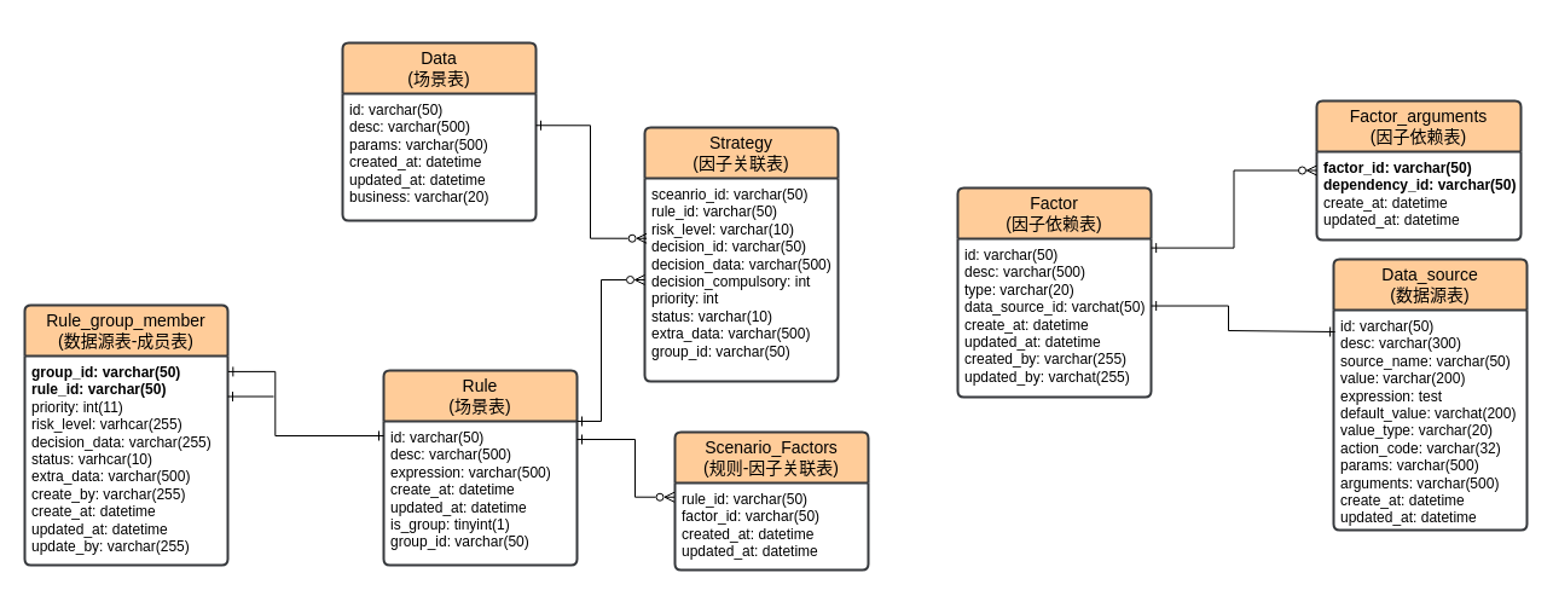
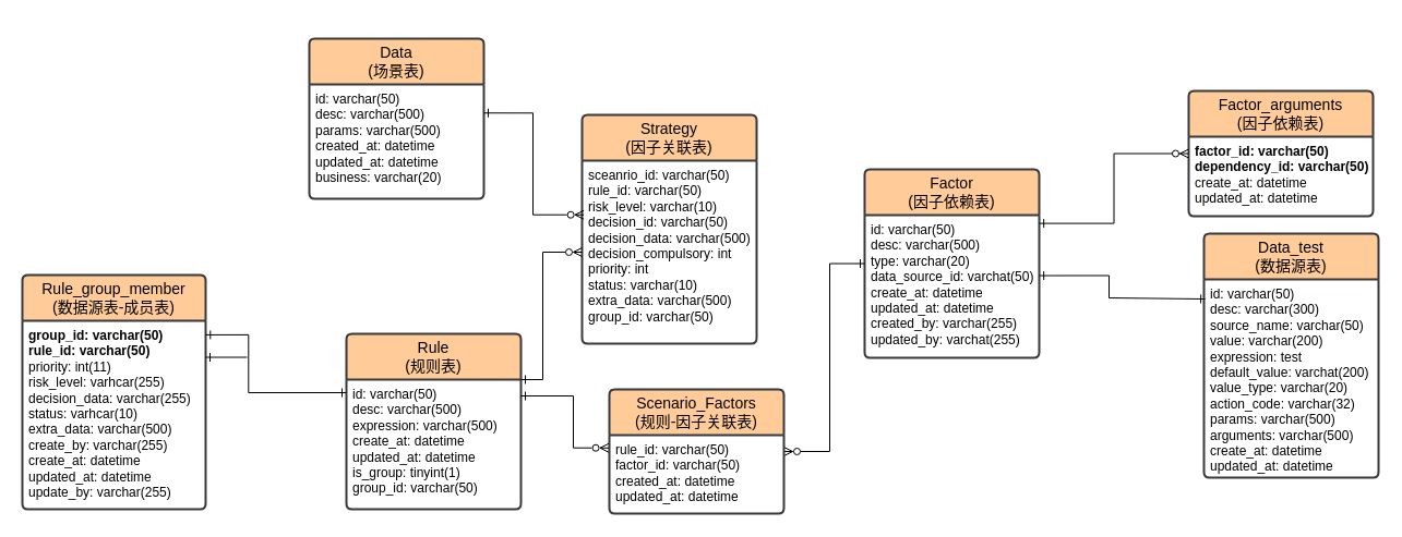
- <mxCell id="11" value="Data_source&lt;br&gt;(数据源表)" style="swimlane;childLayout=stackLayout;horizontal=1;startSize=42;horizontalStack=0;rounded=1;fontSize=14;fontStyle=0;strokeWidth=2;resizeParent=0;resizeLast=1;shadow=0;dashed=0;align=center;arcSize=4;whiteSpace=wrap;html=1;fillColor=#ffcc99;strokeColor=#36393d;" parent="1" vertex="1"><mxGeometry x="1103" y="214" width="160" height="224" as="geometry"><mxRectangle x="42" y="189" width="64" height="42" as="alternateBounds" /></mxGeometry></mxCell>
+ <mxCell id="11" value="Data_test&lt;br&gt;(数据源表)" style="swimlane;childLayout=stackLayout;horizontal=1;startSize=42;horizontalStack=0;rounded=1;fontSize=14;fontStyle=0;strokeWidth=2;resizeParent=0;resizeLast=1;shadow=0;dashed=0;align=center;arcSize=4;whiteSpace=wrap;html=1;fillColor=#ffcc99;strokeColor=#36393d;" parent="1" vertex="1"><mxGeometry x="1103" y="214" width="160" height="224" as="geometry"><mxRectangle x="42" y="189" width="64" height="42" as="alternateBounds" /></mxGeometry></mxCell>
+ <mxCell id="19" style="rounded=0;orthogonalLoop=1;jettySize=auto;html=1;startArrow=ERzeroToMany;startFill=0;endArrow=ERone;endFill=0;edgeStyle=orthogonalEdgeStyle;entryX=0;entryY=0.5;entryDx=0;entryDy=0;" parent="1" source="20" target="8" edge="1"><mxGeometry relative="1" as="geometry"><mxPoint x="808" y="381" as="targetPoint" /><Array as="points"><mxPoint x="760" y="414" /><mxPoint x="760" y="241" /></Array></mxGeometry></mxCell>
- <mxCell id="2" value="Rule&lt;br&gt;(场景表)" style="swimlane;childLayout=stackLayout;horizontal=1;startSize=42;horizontalStack=0;rounded=1;fontSize=14;fontStyle=0;strokeWidth=2;resizeParent=0;resizeLast=1;shadow=0;dashed=0;align=center;arcSize=4;whiteSpace=wrap;html=1;fillColor=#ffcc99;strokeColor=#36393d;" parent="1" vertex="1"><mxGeometry x="317" y="306" width="160" height="161" as="geometry"><mxRectangle x="42" y="189" width="64" height="42" as="alternateBounds" /></mxGeometry></mxCell>
+ <mxCell id="2" value="Rule&lt;br&gt;(规则表)" style="swimlane;childLayout=stackLayout;horizontal=1;startSize=42;horizontalStack=0;rounded=1;fontSize=14;fontStyle=0;strokeWidth=2;resizeParent=0;resizeLast=1;shadow=0;dashed=0;align=center;arcSize=4;whiteSpace=wrap;html=1;fillColor=#ffcc99;strokeColor=#36393d;" parent="1" vertex="1"><mxGeometry x="317" y="306" width="160" height="161" as="geometry"><mxRectangle x="42" y="189" width="64" height="42" as="alternateBounds" /></mxGeometry></mxCell>
